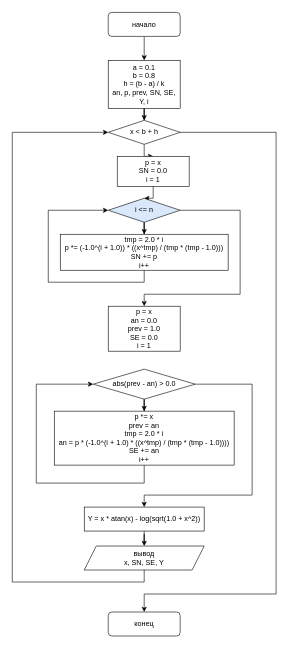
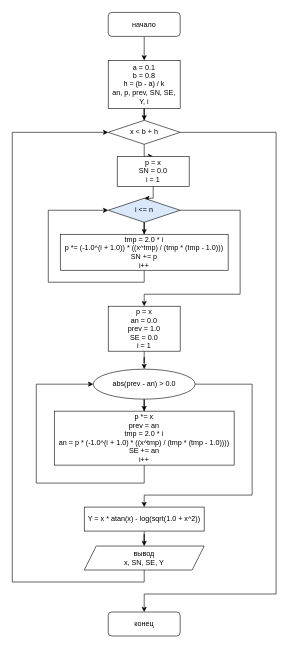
+ <mxCell id="20" value="" style="edgeStyle=orthogonalEdgeStyle;rounded=0;orthogonalLoop=1;jettySize=auto;html=1;" edge="1" parent="1" source="21" target="19"><mxGeometry relative="1" as="geometry" /></mxCell>
- <mxCell id="19" value="abs(prev - an) &amp;gt; 0.0" style="rhombus;whiteSpace=wrap;html=1;rounded=0;shadow=0;strokeWidth=1;glass=0;" vertex="1" parent="1"><mxGeometry x="155" y="615" width="170" height="50" as="geometry" /></mxCell>
+ <mxCell id="19" value="abs(prev - an) &amp;gt; 0.0" style="ellipse;whiteSpace=wrap;html=1;shadow=0;strokeWidth=1;glass=0;" vertex="1" parent="1"><mxGeometry x="155" y="615" width="170" height="50" as="geometry" /></mxCell>
